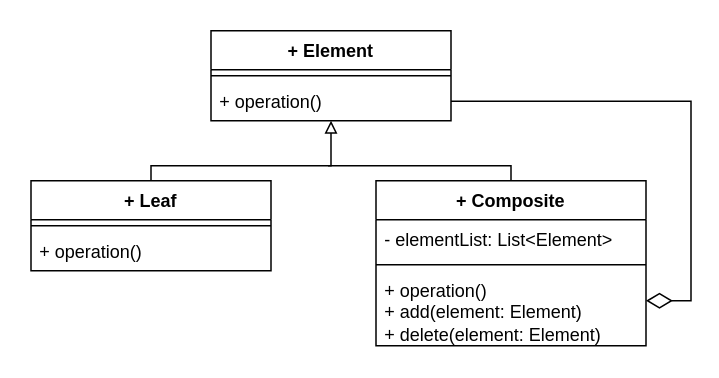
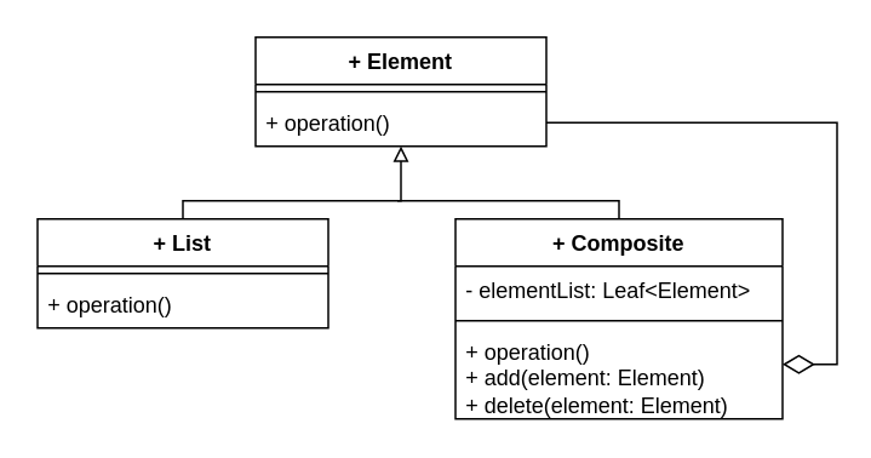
- <mxCell id="5" value="+ Leaf" style="swimlane;fontStyle=1;align=center;verticalAlign=top;childLayout=stackLayout;horizontal=1;startSize=26;horizontalStack=0;resizeParent=1;resizeParentMax=0;resizeLast=0;collapsible=1;marginBottom=0;whiteSpace=wrap;html=1;" vertex="1" parent="1"><mxGeometry x="20" y="120" width="160" height="60" as="geometry" /></mxCell>
+ <mxCell id="5" value="+ List" style="swimlane;fontStyle=1;align=center;verticalAlign=top;childLayout=stackLayout;horizontal=1;startSize=26;horizontalStack=0;resizeParent=1;resizeParentMax=0;resizeLast=0;collapsible=1;marginBottom=0;whiteSpace=wrap;html=1;" vertex="1" parent="1"><mxGeometry x="20" y="120" width="160" height="60" as="geometry" /></mxCell>
- <mxCell id="9" value="- elementList: List&amp;lt;Element&amp;gt;" style="text;strokeColor=none;fillColor=none;align=left;verticalAlign=top;spacingLeft=4;spacingRight=4;overflow=hidden;rotatable=0;points=[[0,0.5],[1,0.5]];portConstraint=eastwest;whiteSpace=wrap;html=1;" vertex="1" parent="8"><mxGeometry y="26" width="180" height="26" as="geometry" /></mxCell>
+ <mxCell id="9" value="- elementList: Leaf&amp;lt;Element&amp;gt;" style="text;strokeColor=none;fillColor=none;align=left;verticalAlign=top;spacingLeft=4;spacingRight=4;overflow=hidden;rotatable=0;points=[[0,0.5],[1,0.5]];portConstraint=eastwest;whiteSpace=wrap;html=1;" vertex="1" parent="8"><mxGeometry y="26" width="180" height="26" as="geometry" /></mxCell>
